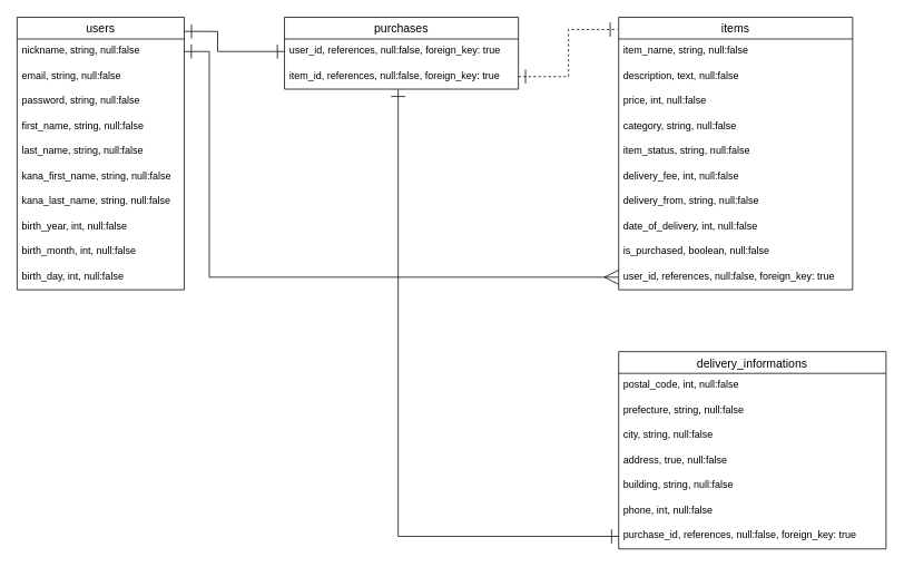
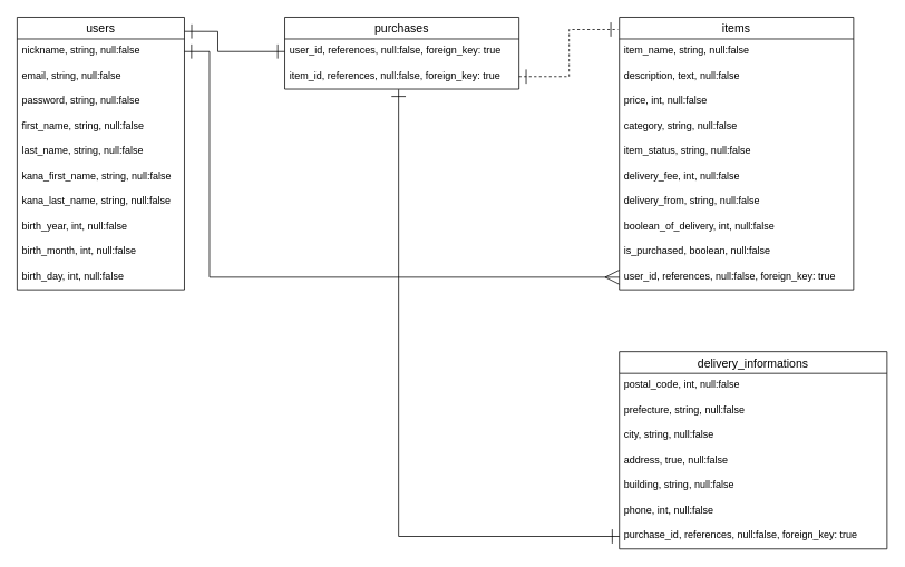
- <mxCell id="10" value="date_of_delivery, int, null:false" style="text;strokeColor=none;fillColor=none;spacingLeft=4;spacingRight=4;overflow=hidden;rotatable=0;points=[[0,0.5],[1,0.5]];portConstraint=eastwest;fontSize=12;" parent="2" vertex="1"><mxGeometry y="236" width="280" height="30" as="geometry" /></mxCell>
+ <mxCell id="10" value="boolean_of_delivery, int, null:false" style="text;strokeColor=none;fillColor=none;spacingLeft=4;spacingRight=4;overflow=hidden;rotatable=0;points=[[0,0.5],[1,0.5]];portConstraint=eastwest;fontSize=12;" parent="2" vertex="1"><mxGeometry y="236" width="280" height="30" as="geometry" /></mxCell>
